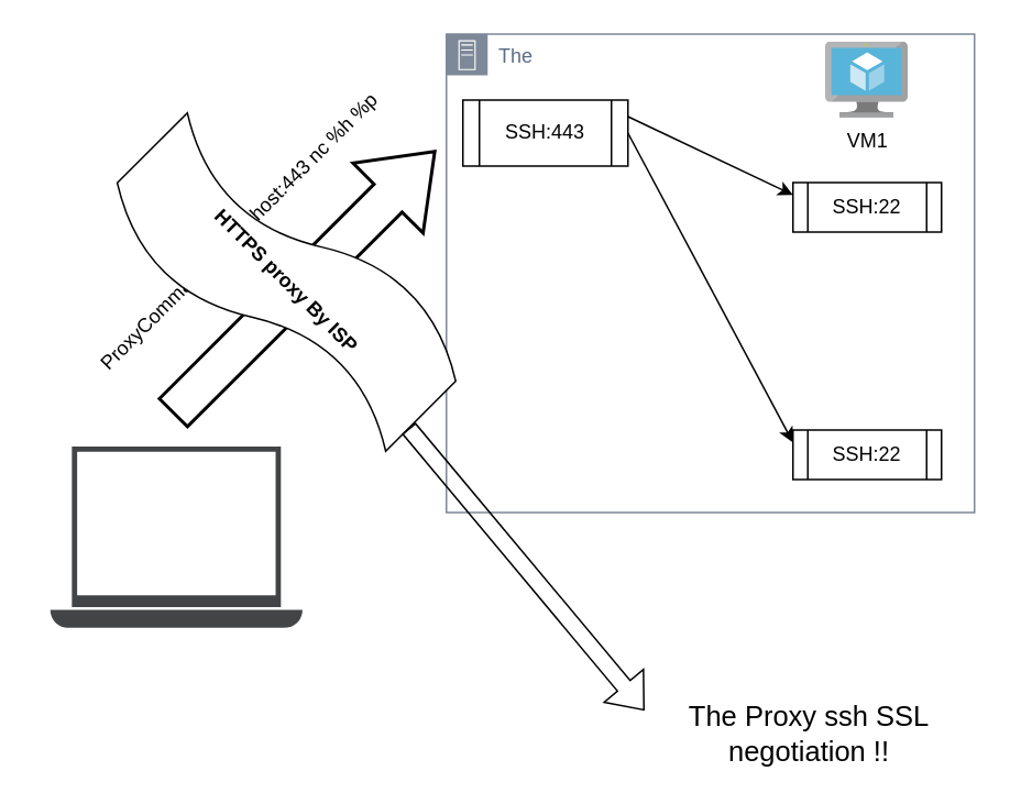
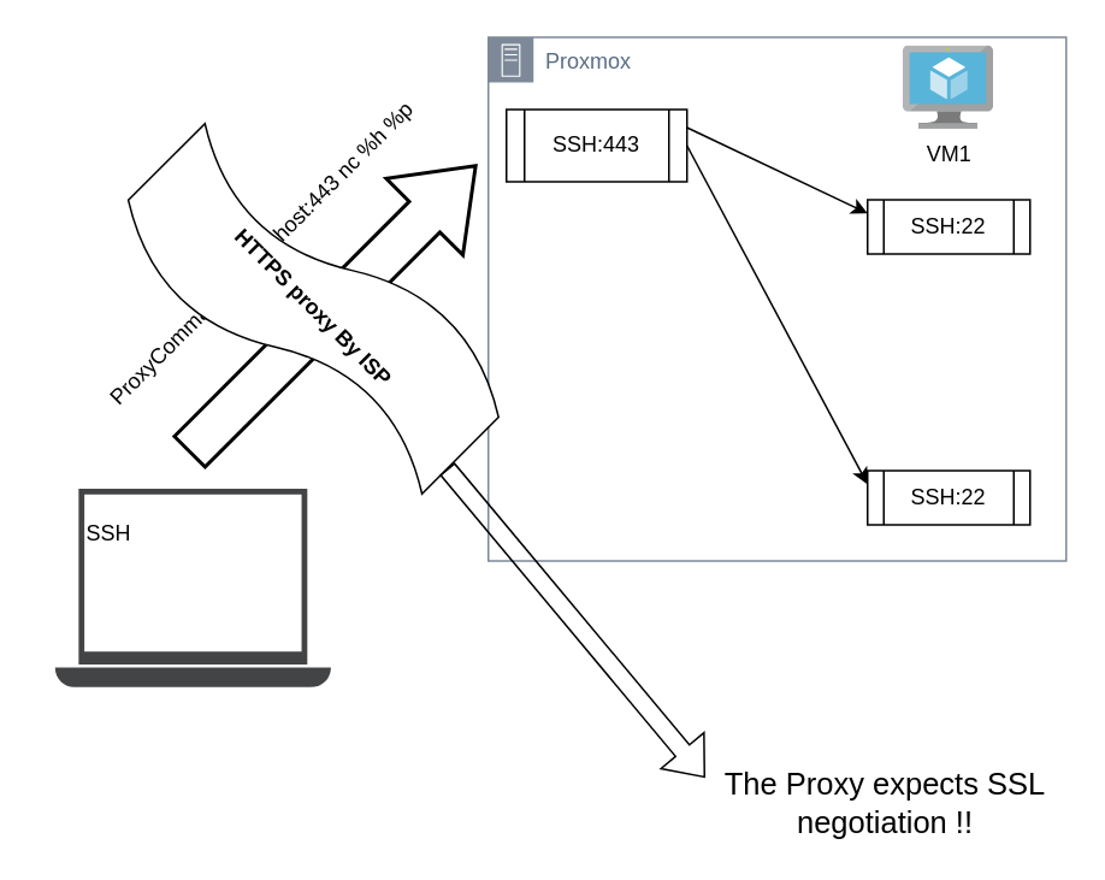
- <mxCell id="2" value="The" style="points=[[0,0],[0.25,0],[0.5,0],[0.75,0],[1,0],[1,0.25],[1,0.5],[1,0.75],[1,1],[0.75,1],[0.5,1],[0.25,1],[0,1],[0,0.75],[0,0.5],[0,0.25]];outlineConnect=0;gradientColor=none;html=1;whiteSpace=wrap;fontSize=12;fontStyle=0;container=1;pointerEvents=0;collapsible=0;recursiveResize=0;shape=mxgraph.aws4.group;grIcon=mxgraph.aws4.group_on_premise;strokeColor=#7D8998;fillColor=none;verticalAlign=top;align=left;spacingLeft=30;fontColor=#5A6C86;dashed=0;" parent="1" vertex="1"><mxGeometry x="270" y="20" width="320" height="290" as="geometry" /></mxCell>
+ <mxCell id="2" value="Proxmox" style="points=[[0,0],[0.25,0],[0.5,0],[0.75,0],[1,0],[1,0.25],[1,0.5],[1,0.75],[1,1],[0.75,1],[0.5,1],[0.25,1],[0,1],[0,0.75],[0,0.5],[0,0.25]];outlineConnect=0;gradientColor=none;html=1;whiteSpace=wrap;fontSize=12;fontStyle=0;container=1;pointerEvents=0;collapsible=0;recursiveResize=0;shape=mxgraph.aws4.group;grIcon=mxgraph.aws4.group_on_premise;strokeColor=#7D8998;fillColor=none;verticalAlign=top;align=left;spacingLeft=30;fontColor=#5A6C86;dashed=0;" parent="1" vertex="1"><mxGeometry x="270" y="20" width="320" height="290" as="geometry" /></mxCell>
+ <mxCell id="12" value="SSH" style="text;html=1;align=center;verticalAlign=middle;whiteSpace=wrap;rounded=0;" parent="10" vertex="1"><mxGeometry y="10" width="60" height="30" as="geometry" /></mxCell>
- <mxCell id="16" value="&lt;font style=&quot;font-size: 17px;&quot;&gt;The Proxy ssh SSL negotiation !!&lt;/font&gt;" style="text;html=1;align=center;verticalAlign=middle;whiteSpace=wrap;rounded=0;" parent="1" vertex="1"><mxGeometry x="400" y="425" width="180" height="40" as="geometry" /></mxCell>
+ <mxCell id="16" value="&lt;font style=&quot;font-size: 17px;&quot;&gt;The Proxy expects SSL negotiation !!&lt;/font&gt;" style="text;html=1;align=center;verticalAlign=middle;whiteSpace=wrap;rounded=0;" parent="1" vertex="1"><mxGeometry x="400" y="425" width="180" height="40" as="geometry" /></mxCell>
